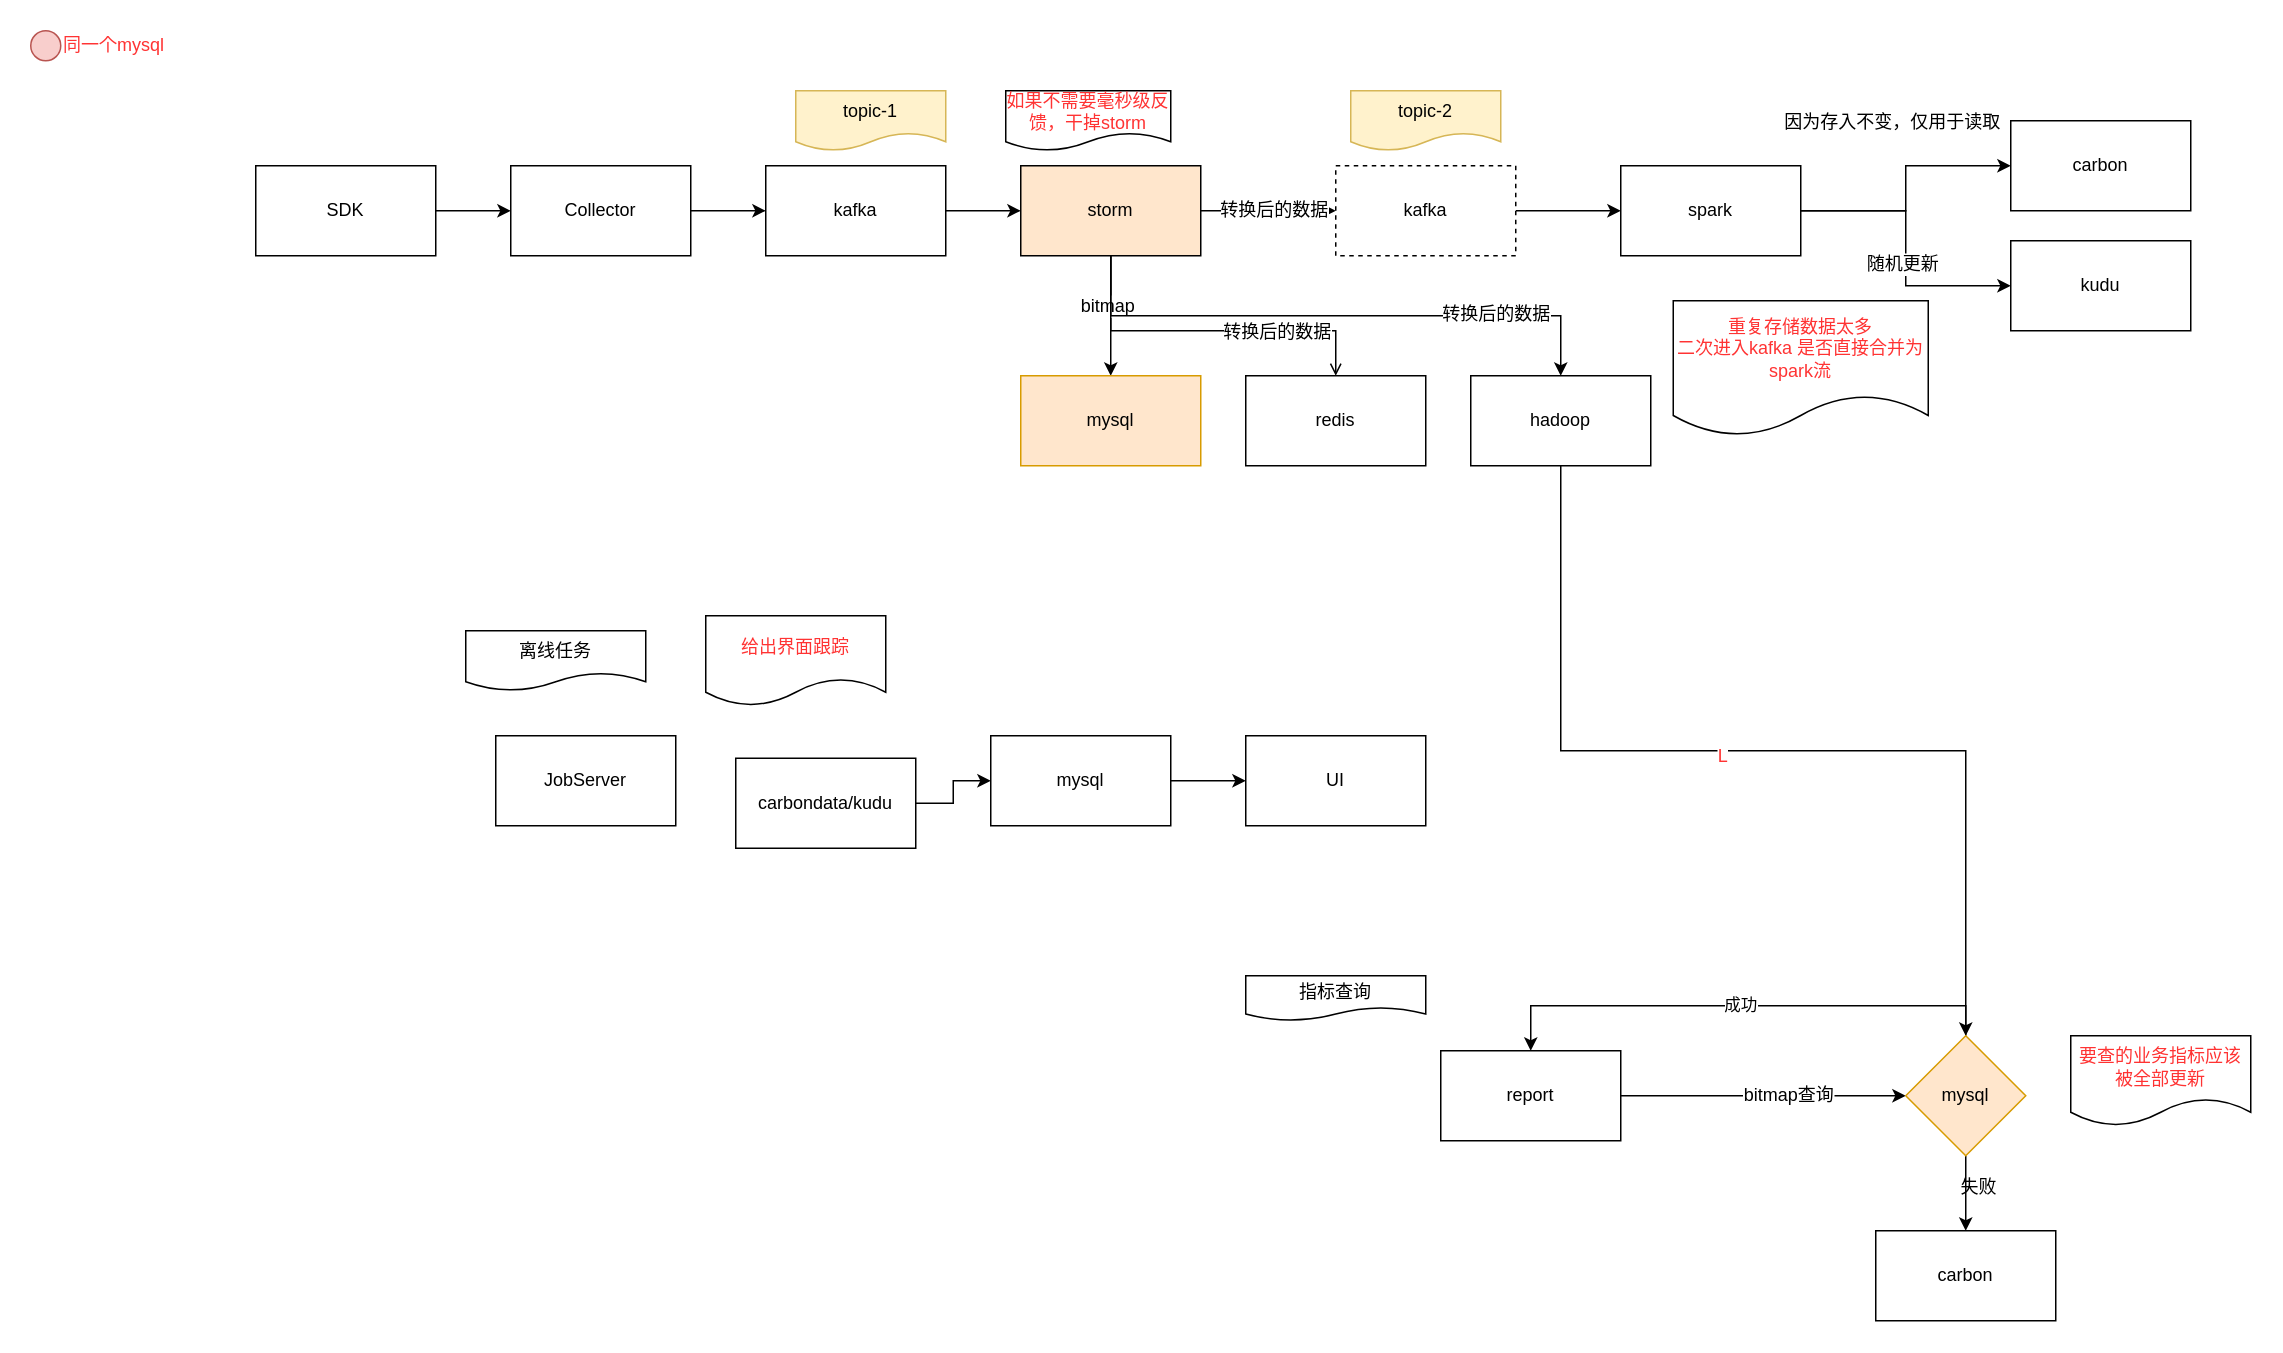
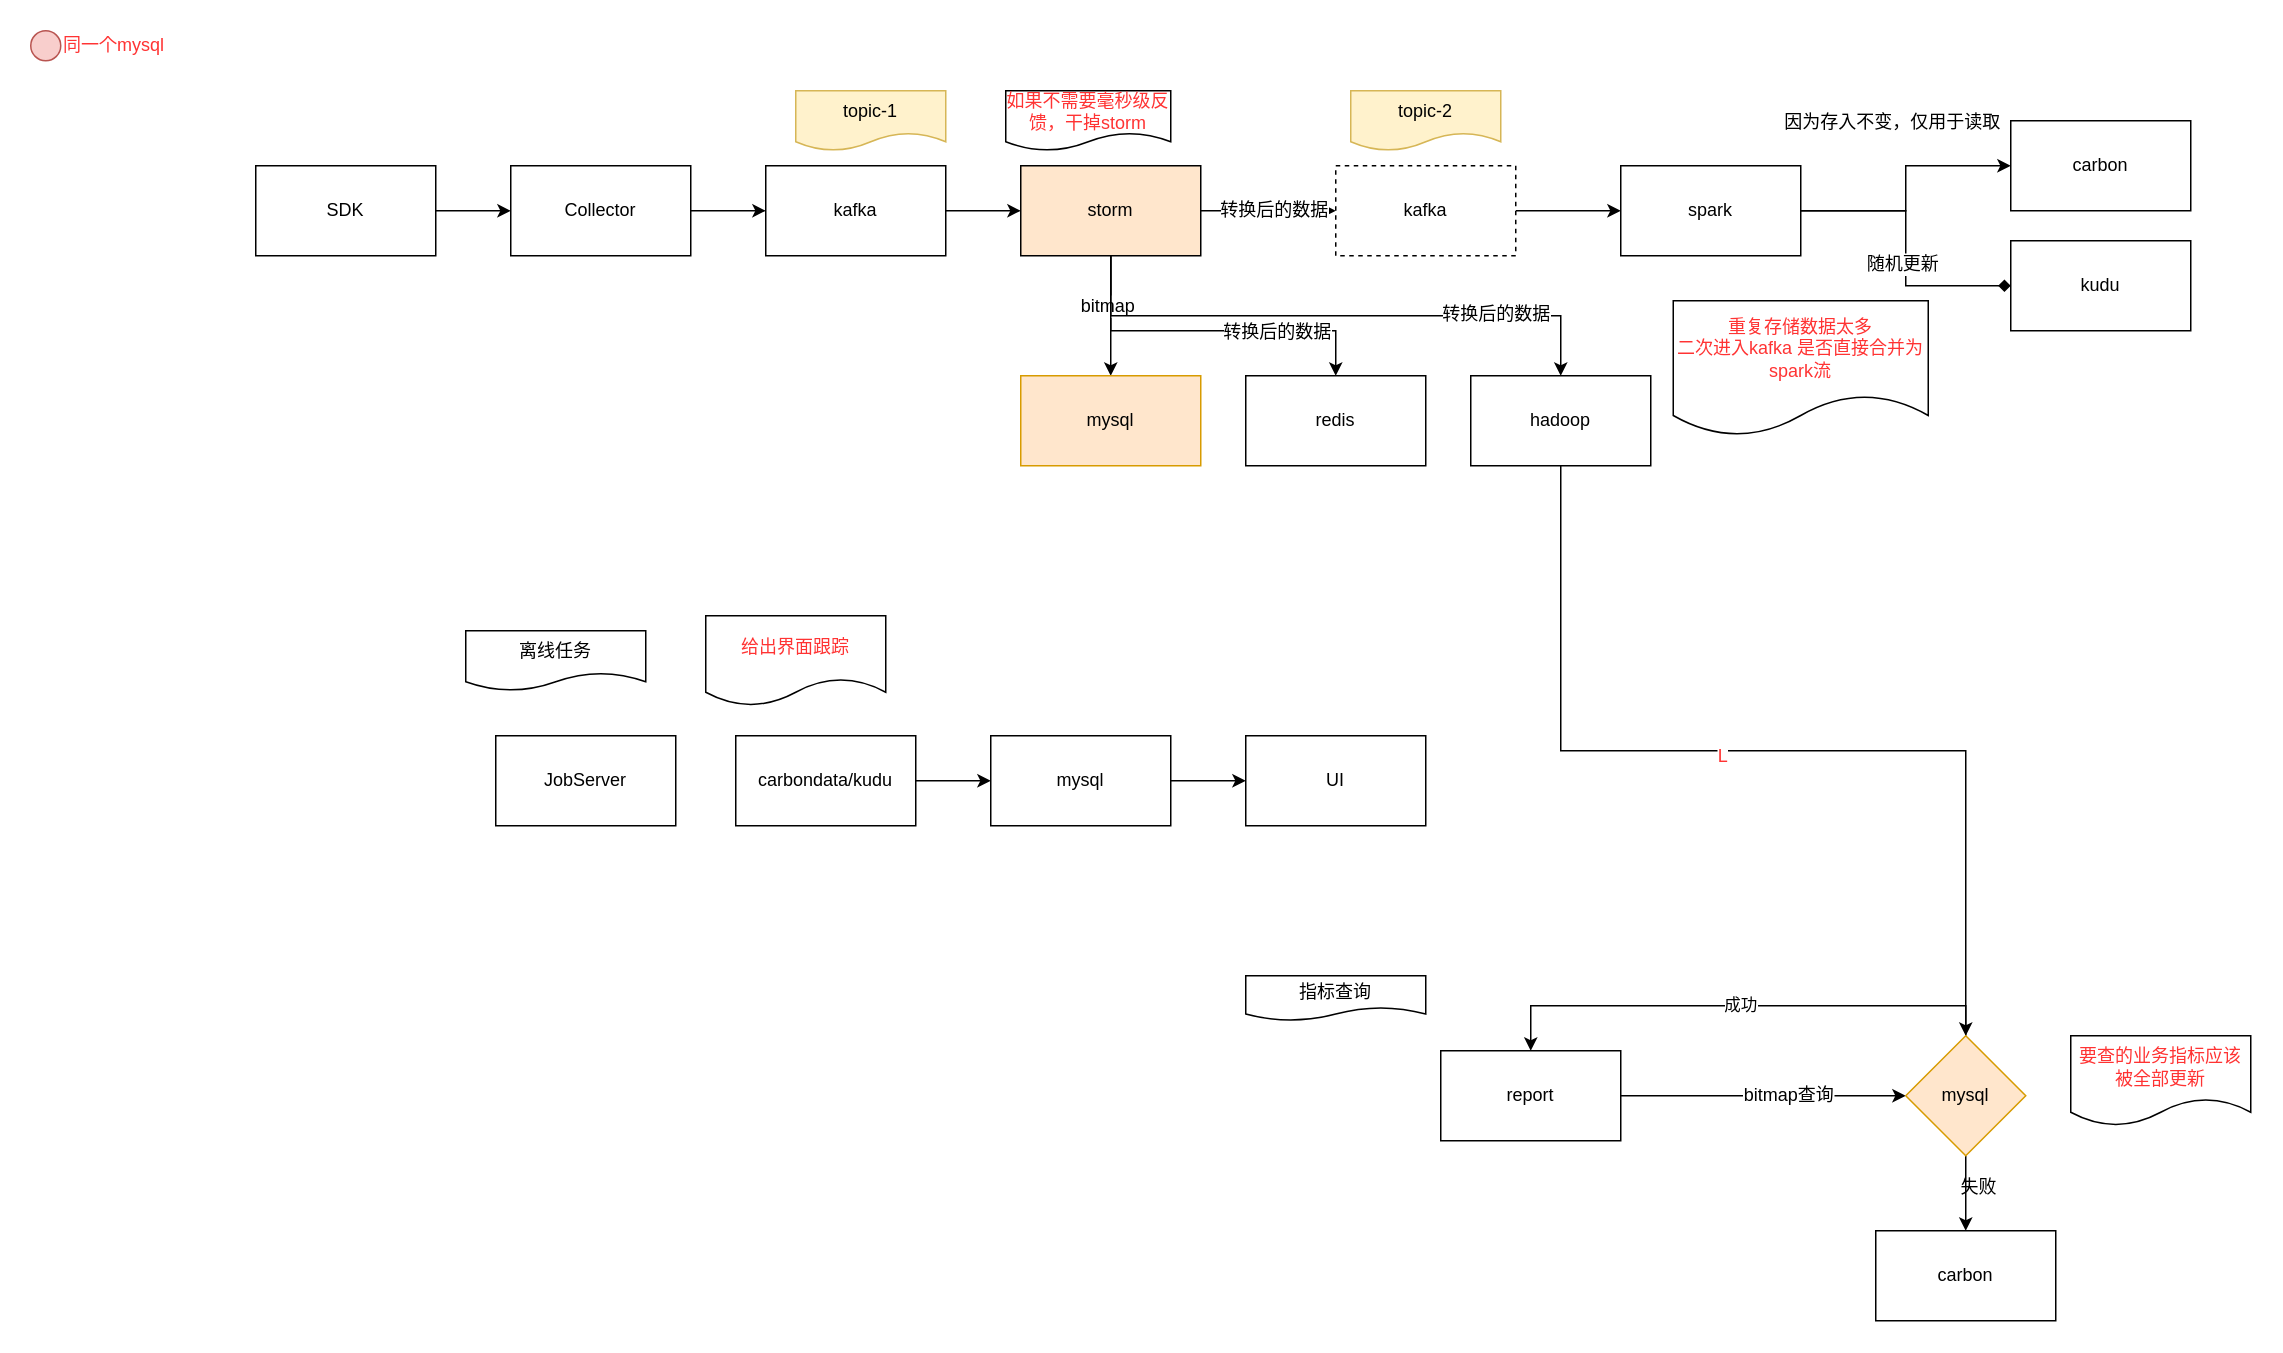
- <mxCell id="20" style="edgeStyle=orthogonalEdgeStyle;rounded=0;orthogonalLoop=1;jettySize=auto;html=1;exitX=1;exitY=0.5;exitDx=0;exitDy=0;entryX=0;entryY=0.5;entryDx=0;entryDy=0;" edge="1" parent="1" source="22" target="29"><mxGeometry relative="1" as="geometry" /></mxCell>
+ <mxCell id="20" style="edgeStyle=orthogonalEdgeStyle;rounded=0;orthogonalLoop=1;jettySize=auto;html=1;exitX=1;exitY=0.5;exitDx=0;exitDy=0;entryX=0;entryY=0.5;entryDx=0;entryDy=0;endArrow=diamond;" edge="1" parent="1" source="22" target="29"><mxGeometry relative="1" as="geometry" /></mxCell>
- <mxCell id="10" style="edgeStyle=orthogonalEdgeStyle;rounded=0;orthogonalLoop=1;jettySize=auto;html=1;exitX=0.5;exitY=1;exitDx=0;exitDy=0;endArrow=open;" edge="1" parent="1" source="14" target="24"><mxGeometry relative="1" as="geometry"><Array as="points"><mxPoint x="740" y="220" /><mxPoint x="890" y="220" /></Array></mxGeometry></mxCell>
+ <mxCell id="10" style="edgeStyle=orthogonalEdgeStyle;rounded=0;orthogonalLoop=1;jettySize=auto;html=1;exitX=0.5;exitY=1;exitDx=0;exitDy=0;" edge="1" parent="1" source="14" target="24"><mxGeometry relative="1" as="geometry"><Array as="points"><mxPoint x="740" y="220" /><mxPoint x="890" y="220" /></Array></mxGeometry></mxCell>
- <mxCell id="38" value="carbondata/kudu" style="rounded=0;whiteSpace=wrap;html=1;" vertex="1" parent="1"><mxGeometry x="490" y="505" width="120" height="60" as="geometry" /></mxCell>
+ <mxCell id="38" value="carbondata/kudu" style="rounded=0;whiteSpace=wrap;html=1;" vertex="1" parent="1"><mxGeometry x="490" y="490" width="120" height="60" as="geometry" /></mxCell>
